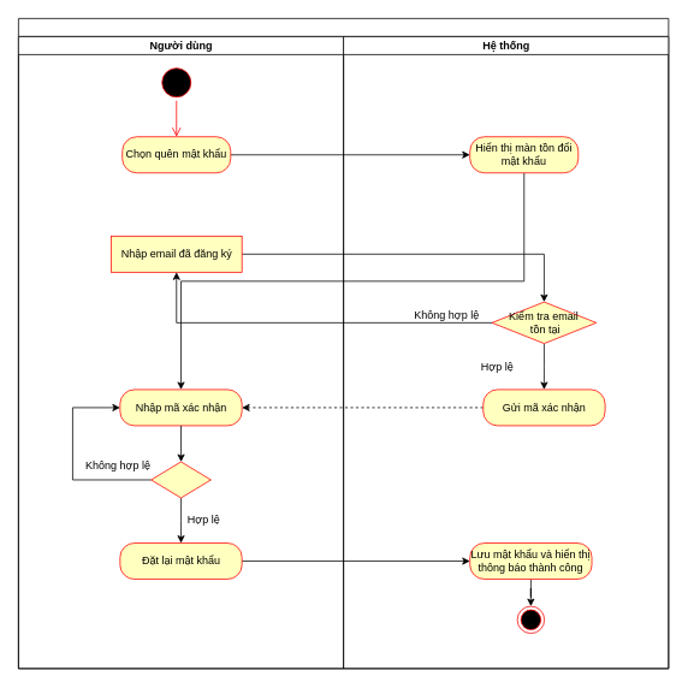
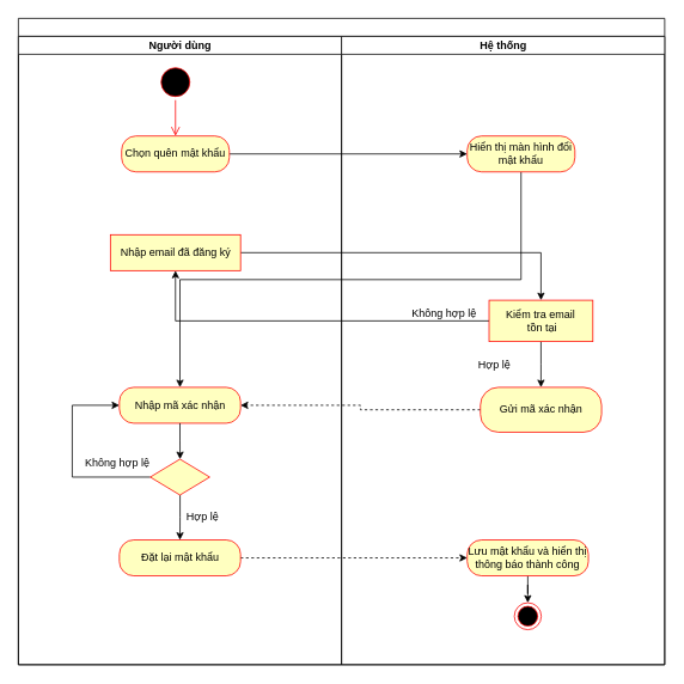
- <mxCell id="30" value="Hiển thị màn tồn đổi mật khẩu" style="rounded=1;whiteSpace=wrap;html=1;arcSize=40;fontColor=#000000;fillColor=#ffffc0;strokeColor=#ff0000;" vertex="1" parent="4"><mxGeometry x="140" y="111" width="120" height="40" as="geometry" /></mxCell>
+ <mxCell id="30" value="Hiển thị màn hình đổi mật khẩu" style="rounded=1;whiteSpace=wrap;html=1;arcSize=40;fontColor=#000000;fillColor=#ffffc0;strokeColor=#ff0000;" vertex="1" parent="4"><mxGeometry x="140" y="111" width="120" height="40" as="geometry" /></mxCell>
- <mxCell id="24" value="Kiểm tra email&lt;br&gt;&amp;nbsp;tồn tại" style="rhombus;whiteSpace=wrap;html=1;fillColor=#ffffc0;strokeColor=#ff0000;fontColor=#000000;rounded=1;arcSize=0;" vertex="1" parent="4"><mxGeometry x="164.38" y="294" width="115.62" height="46" as="geometry" /></mxCell>
+ <mxCell id="24" value="Kiểm tra email&lt;br&gt;&amp;nbsp;tồn tại" style="whiteSpace=wrap;html=1;fillColor=#ffffc0;strokeColor=#ff0000;fontColor=#000000;arcSize=0;rounded=1;" vertex="1" parent="4"><mxGeometry x="164.38" y="294" width="115.62" height="46" as="geometry" /></mxCell>
- <mxCell id="25" value="Gửi mã xác nhận" style="whiteSpace=wrap;html=1;fillColor=#ffffc0;strokeColor=#ff0000;fontColor=#000000;rounded=1;arcSize=40;" vertex="1" parent="4"><mxGeometry x="154.69" y="391" width="135" height="40" as="geometry" /></mxCell>
+ <mxCell id="25" value="Gửi mã xác nhận" style="whiteSpace=wrap;html=1;fillColor=#ffffc0;strokeColor=#ff0000;fontColor=#000000;rounded=1;arcSize=40;" vertex="1" parent="4"><mxGeometry x="154.69" y="391" width="135" height="50" as="geometry" /></mxCell>
- <mxCell id="7" value="" style="edgeStyle=orthogonalEdgeStyle;rounded=0;orthogonalLoop=1;jettySize=auto;html=1;" edge="1" parent="4" source="16" target="27"><mxGeometry relative="1" as="geometry" /></mxCell>
+ <mxCell id="7" value="" style="edgeStyle=orthogonalEdgeStyle;rounded=0;orthogonalLoop=1;jettySize=auto;html=1;dashed=1;" edge="1" parent="4" source="16" target="27"><mxGeometry relative="1" as="geometry" /></mxCell>
